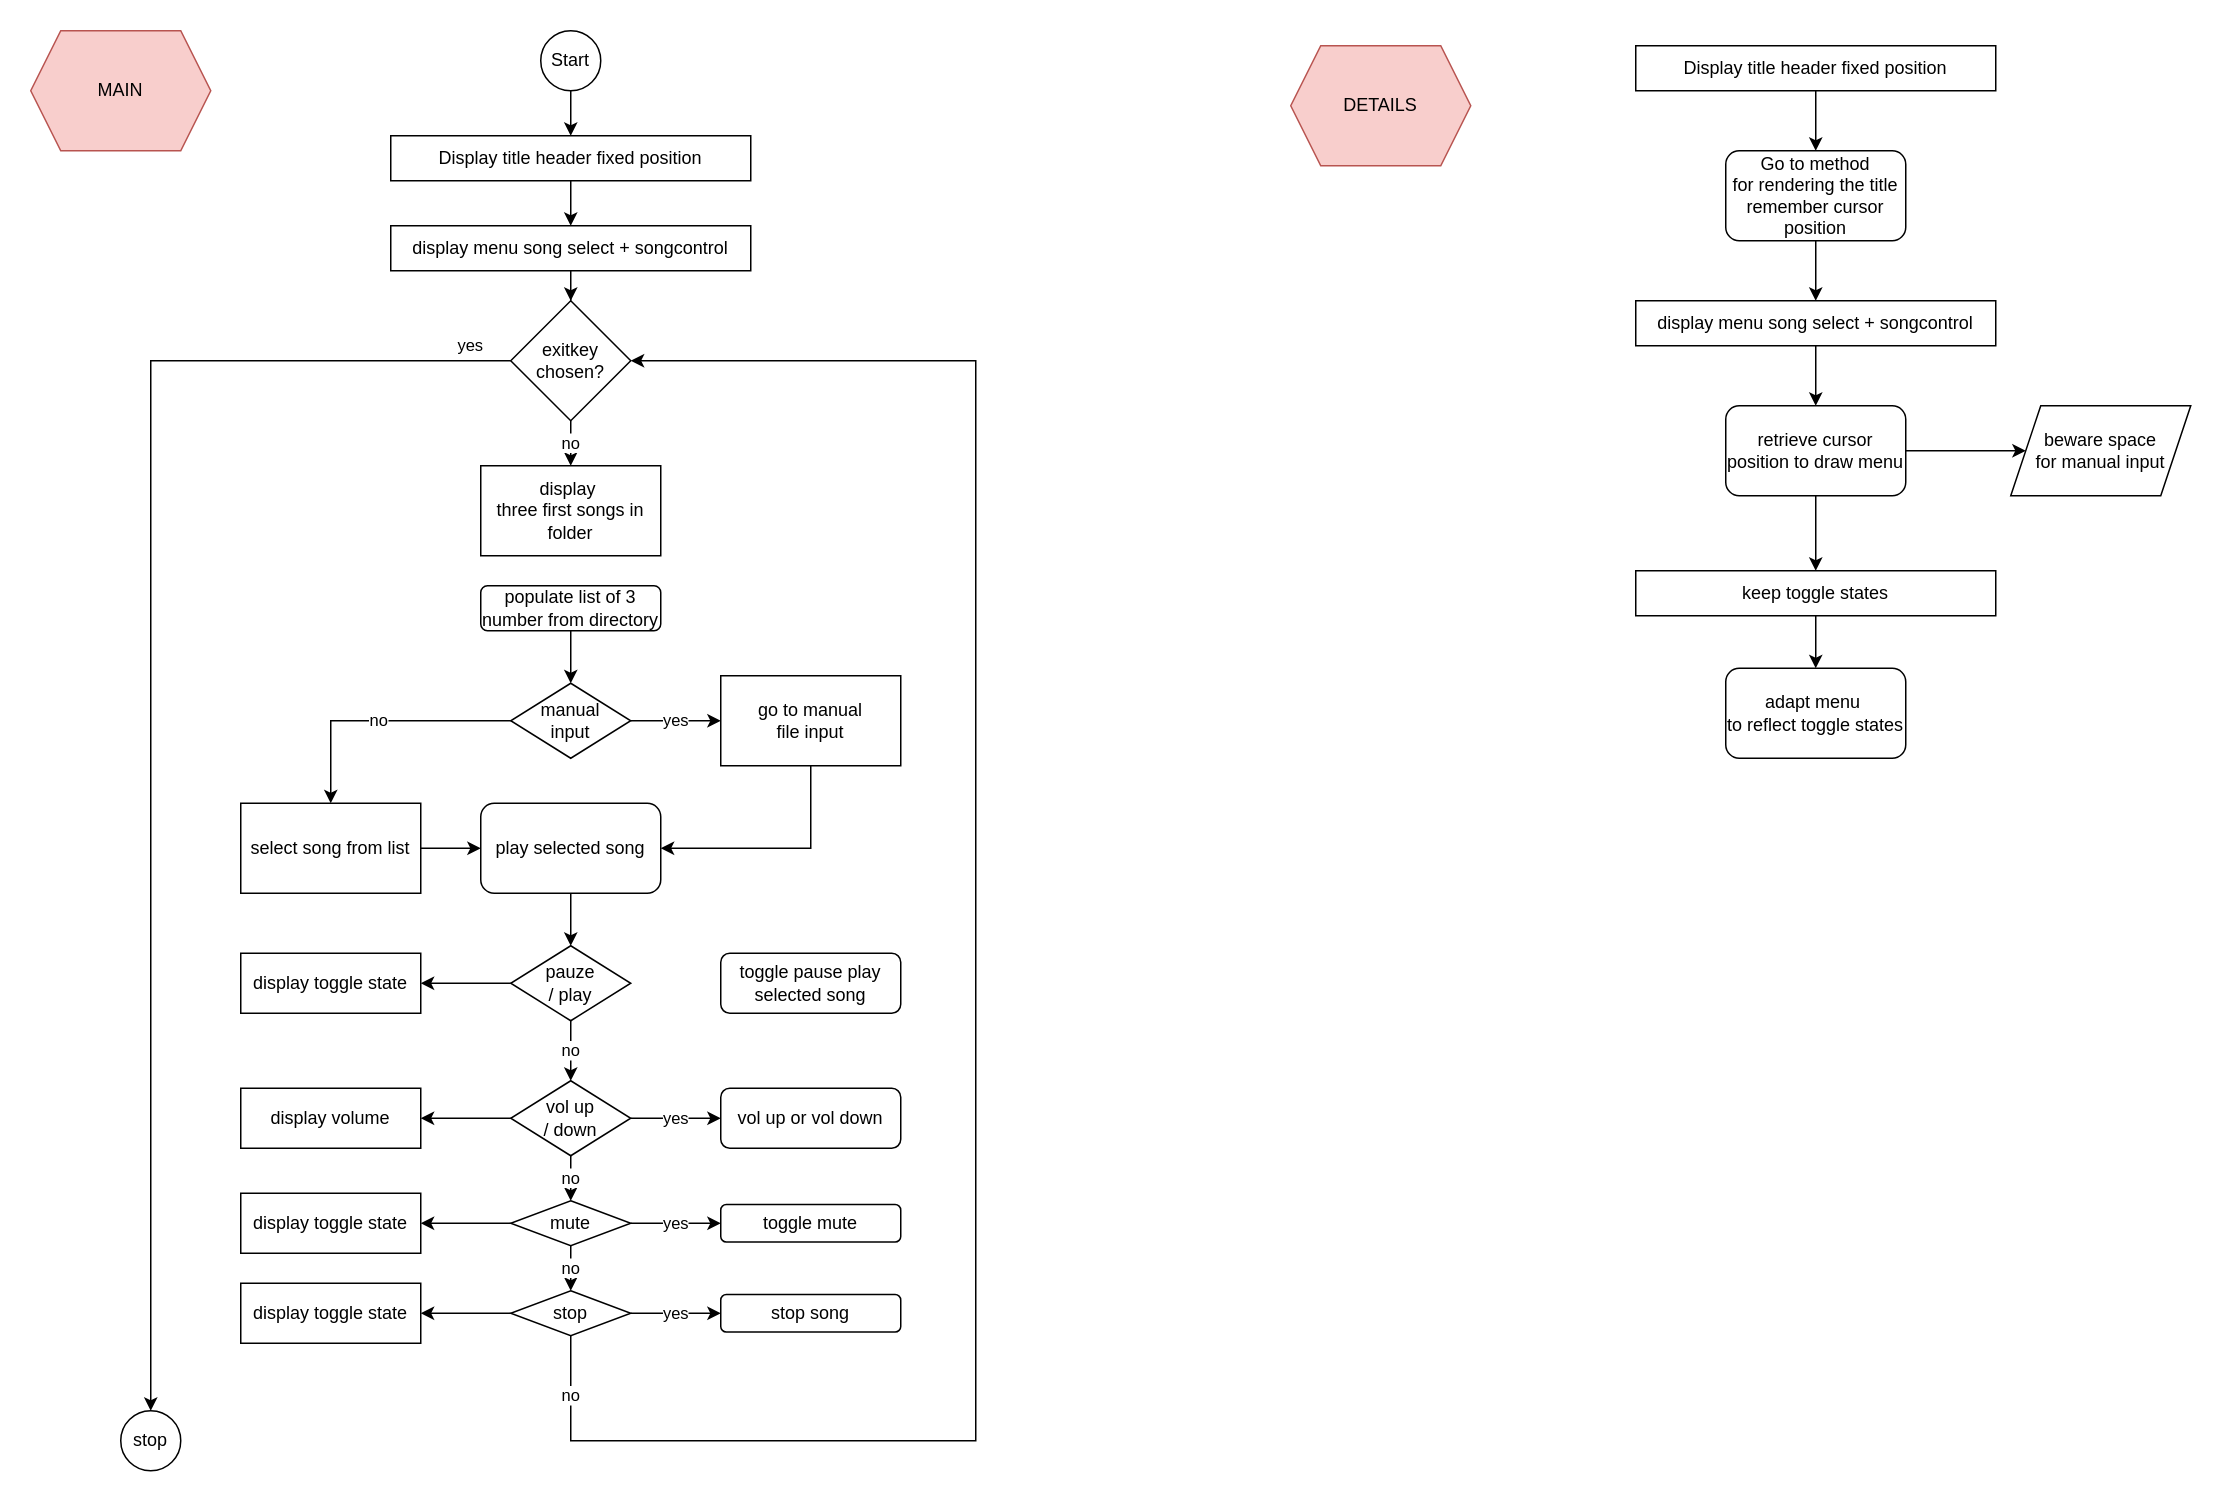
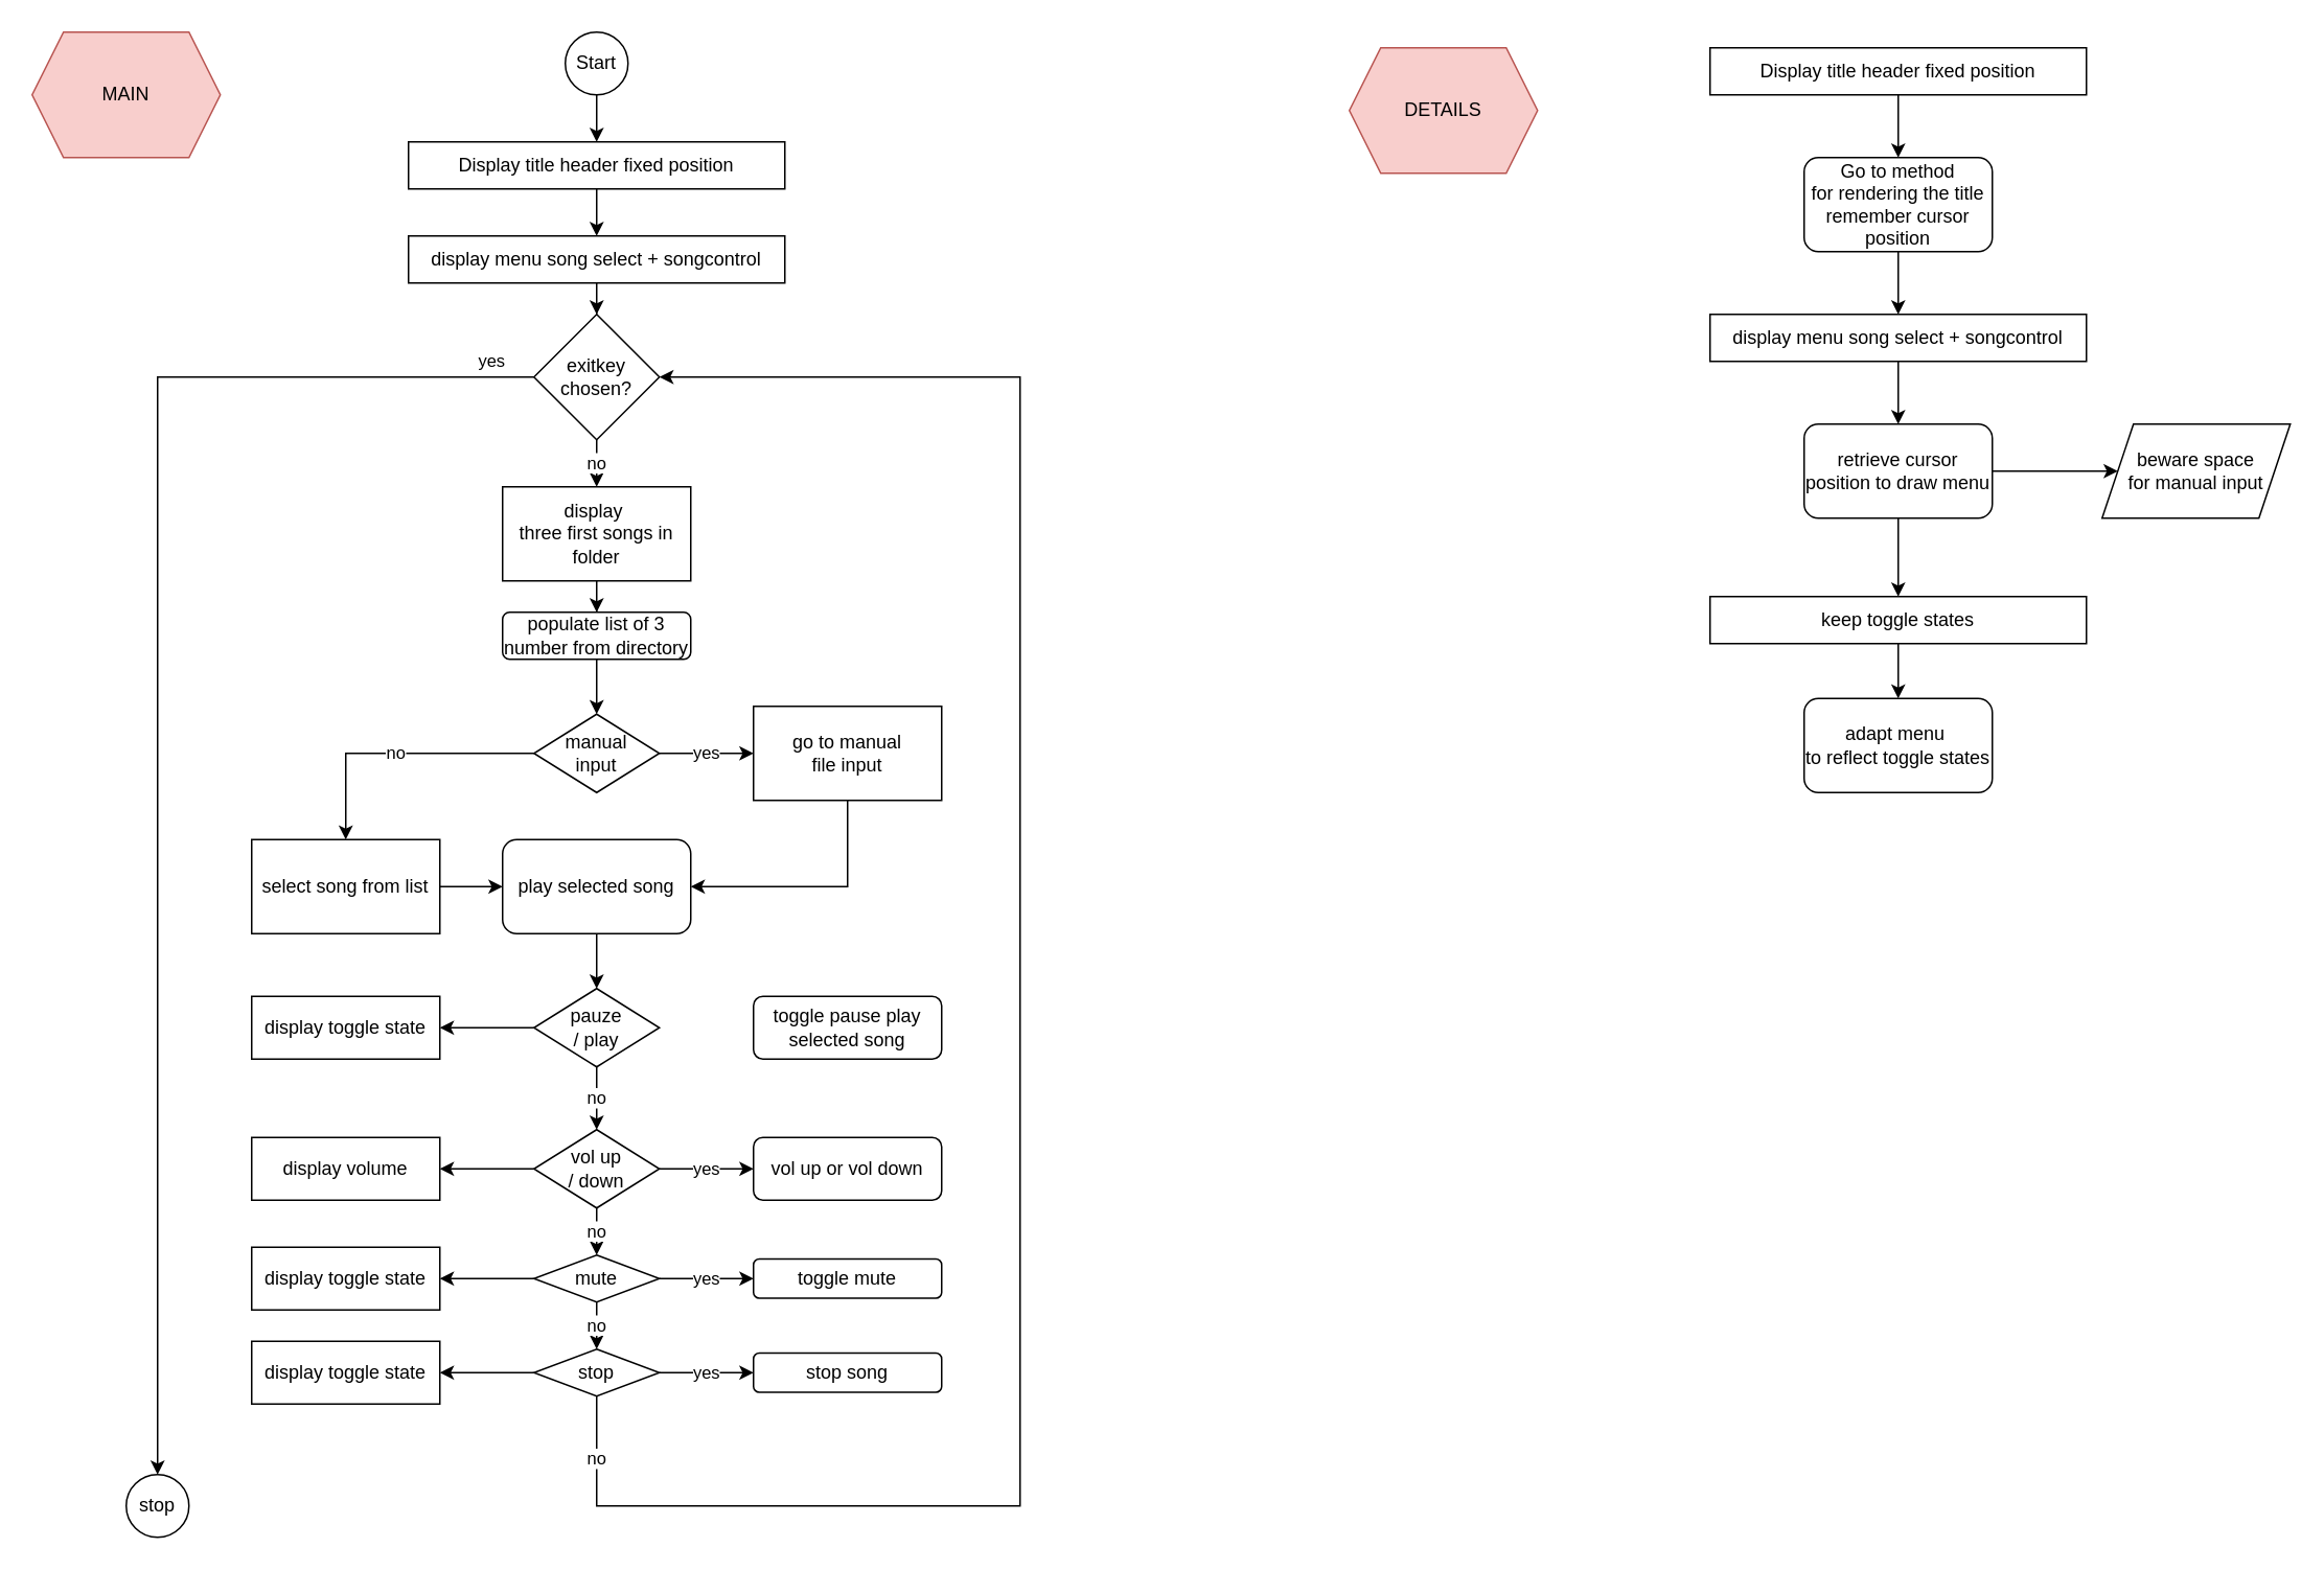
+ <mxCell id="15" value="" style="edgeStyle=orthogonalEdgeStyle;rounded=0;orthogonalLoop=1;jettySize=auto;html=1;" edge="1" parent="1" source="16" target="45"><mxGeometry relative="1" as="geometry" /></mxCell>
